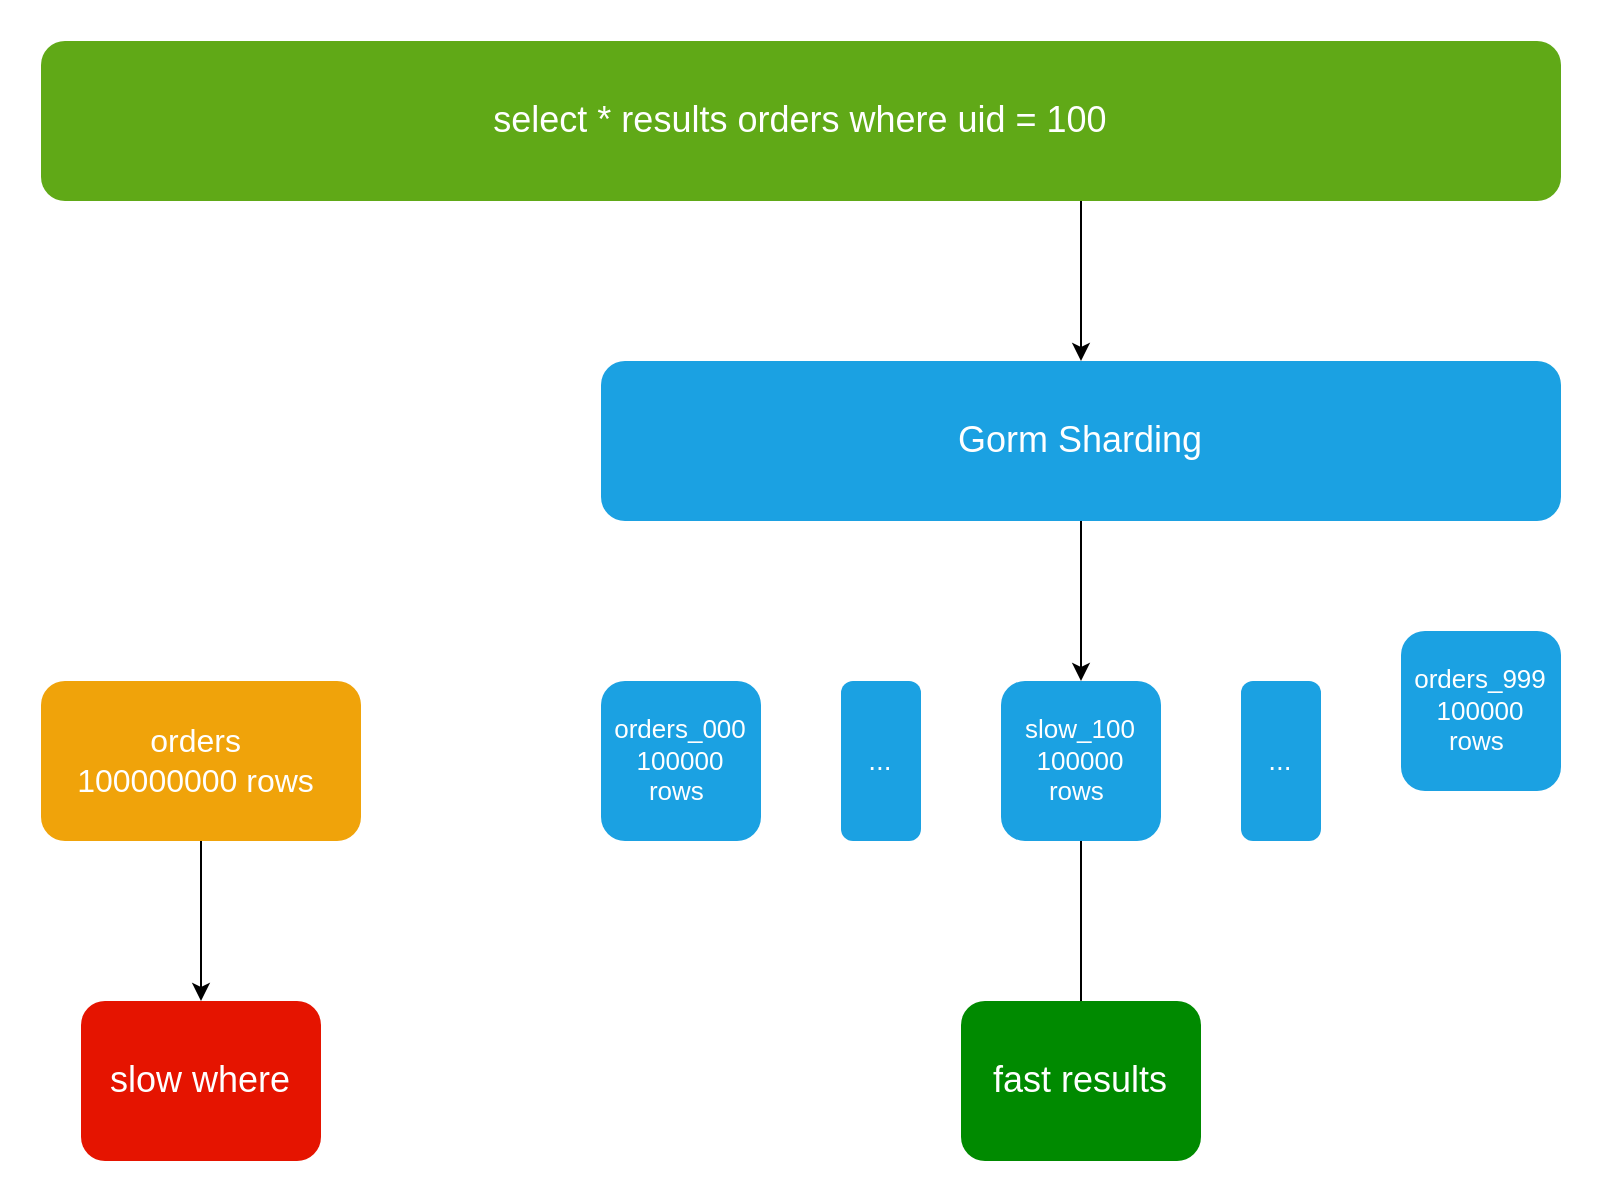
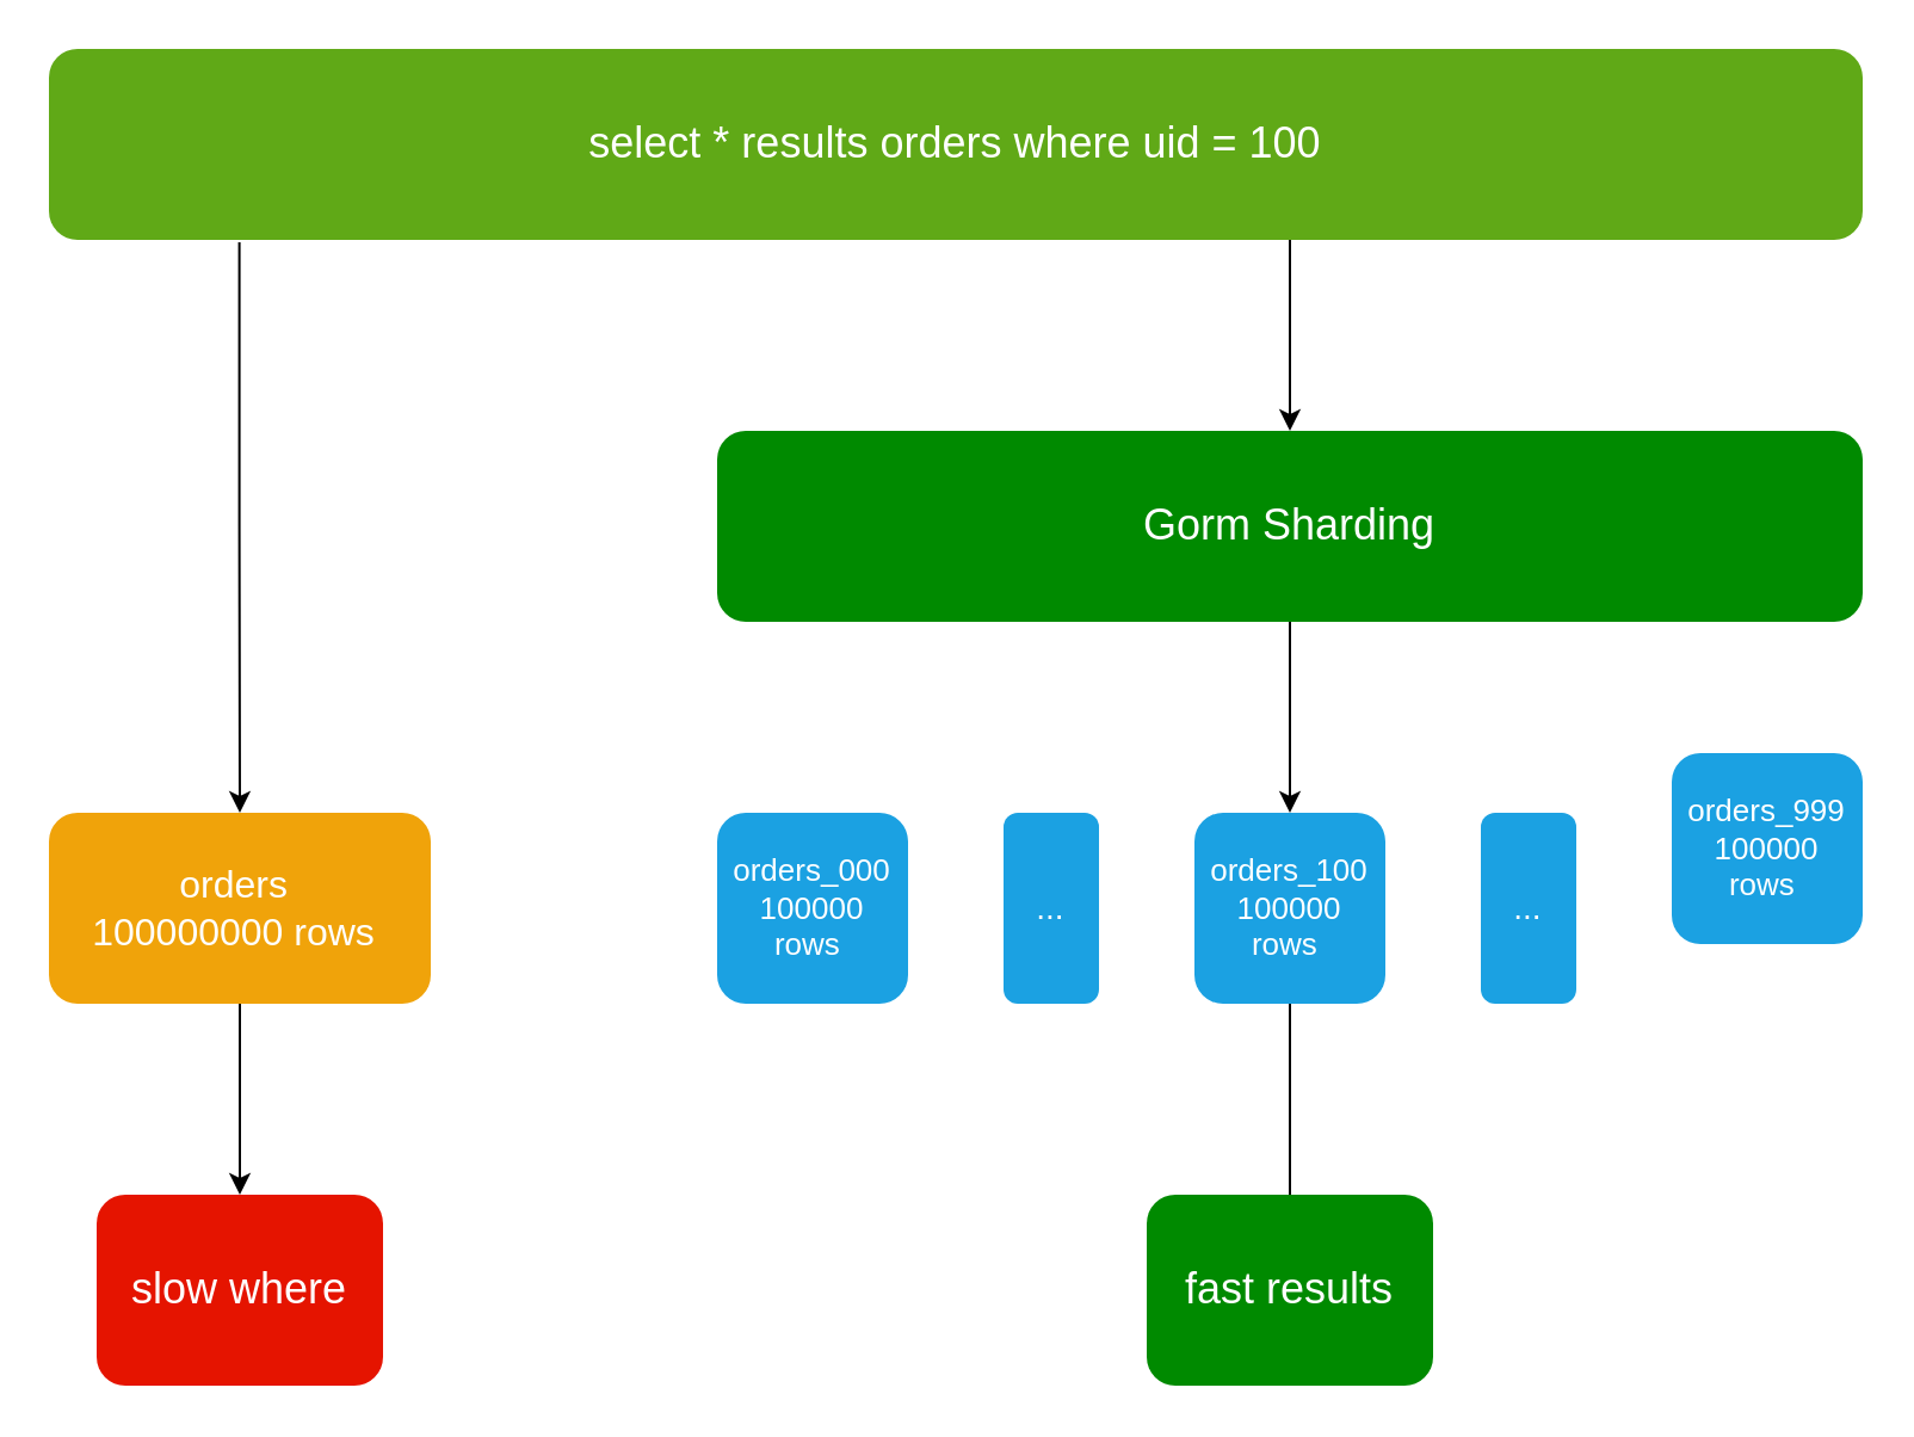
+ <mxCell id="3" style="edgeStyle=orthogonalEdgeStyle;orthogonalLoop=1;jettySize=auto;html=1;fontSize=14;fontColor=#808080;exitX=0.105;exitY=1.013;exitDx=0;exitDy=0;exitPerimeter=0;strokeColor=#000000;rounded=0;" edge="1" parent="1" source="4" target="6"><mxGeometry relative="1" as="geometry" /></mxCell>
- <mxCell id="8" value="&lt;font style=&quot;font-size: 18px&quot; color=&quot;#ffffff&quot;&gt;Gorm Sharding&lt;/font&gt;" style="rounded=1;whiteSpace=wrap;html=1;fillColor=#1ba1e2;strokeColor=none;fontColor=#ffffff;" vertex="1" parent="1"><mxGeometry x="300" y="180" width="480" height="80" as="geometry" /></mxCell>
+ <mxCell id="8" value="&lt;font style=&quot;font-size: 18px&quot; color=&quot;#ffffff&quot;&gt;Gorm Sharding&lt;/font&gt;" style="rounded=1;whiteSpace=wrap;html=1;fillColor=#008a00;strokeColor=none;fontColor=#ffffff;" vertex="1" parent="1"><mxGeometry x="300" y="180" width="480" height="80" as="geometry" /></mxCell>
- <mxCell id="12" value="&lt;font style=&quot;font-size: 13px&quot;&gt;slow_100 &lt;br&gt;&lt;font style=&quot;font-size: 13px&quot;&gt;100000 rows&amp;nbsp;&lt;/font&gt;&lt;/font&gt;" style="rounded=1;whiteSpace=wrap;html=1;fillColor=#1ba1e2;strokeColor=none;fontColor=#ffffff;" vertex="1" parent="1"><mxGeometry x="500" y="340" width="80" height="80" as="geometry" /></mxCell>
+ <mxCell id="12" value="&lt;font style=&quot;font-size: 13px&quot;&gt;orders_100 &lt;br&gt;&lt;font style=&quot;font-size: 13px&quot;&gt;100000 rows&amp;nbsp;&lt;/font&gt;&lt;/font&gt;" style="rounded=1;whiteSpace=wrap;html=1;fillColor=#1ba1e2;strokeColor=none;fontColor=#ffffff;" vertex="1" parent="1"><mxGeometry x="500" y="340" width="80" height="80" as="geometry" /></mxCell>
